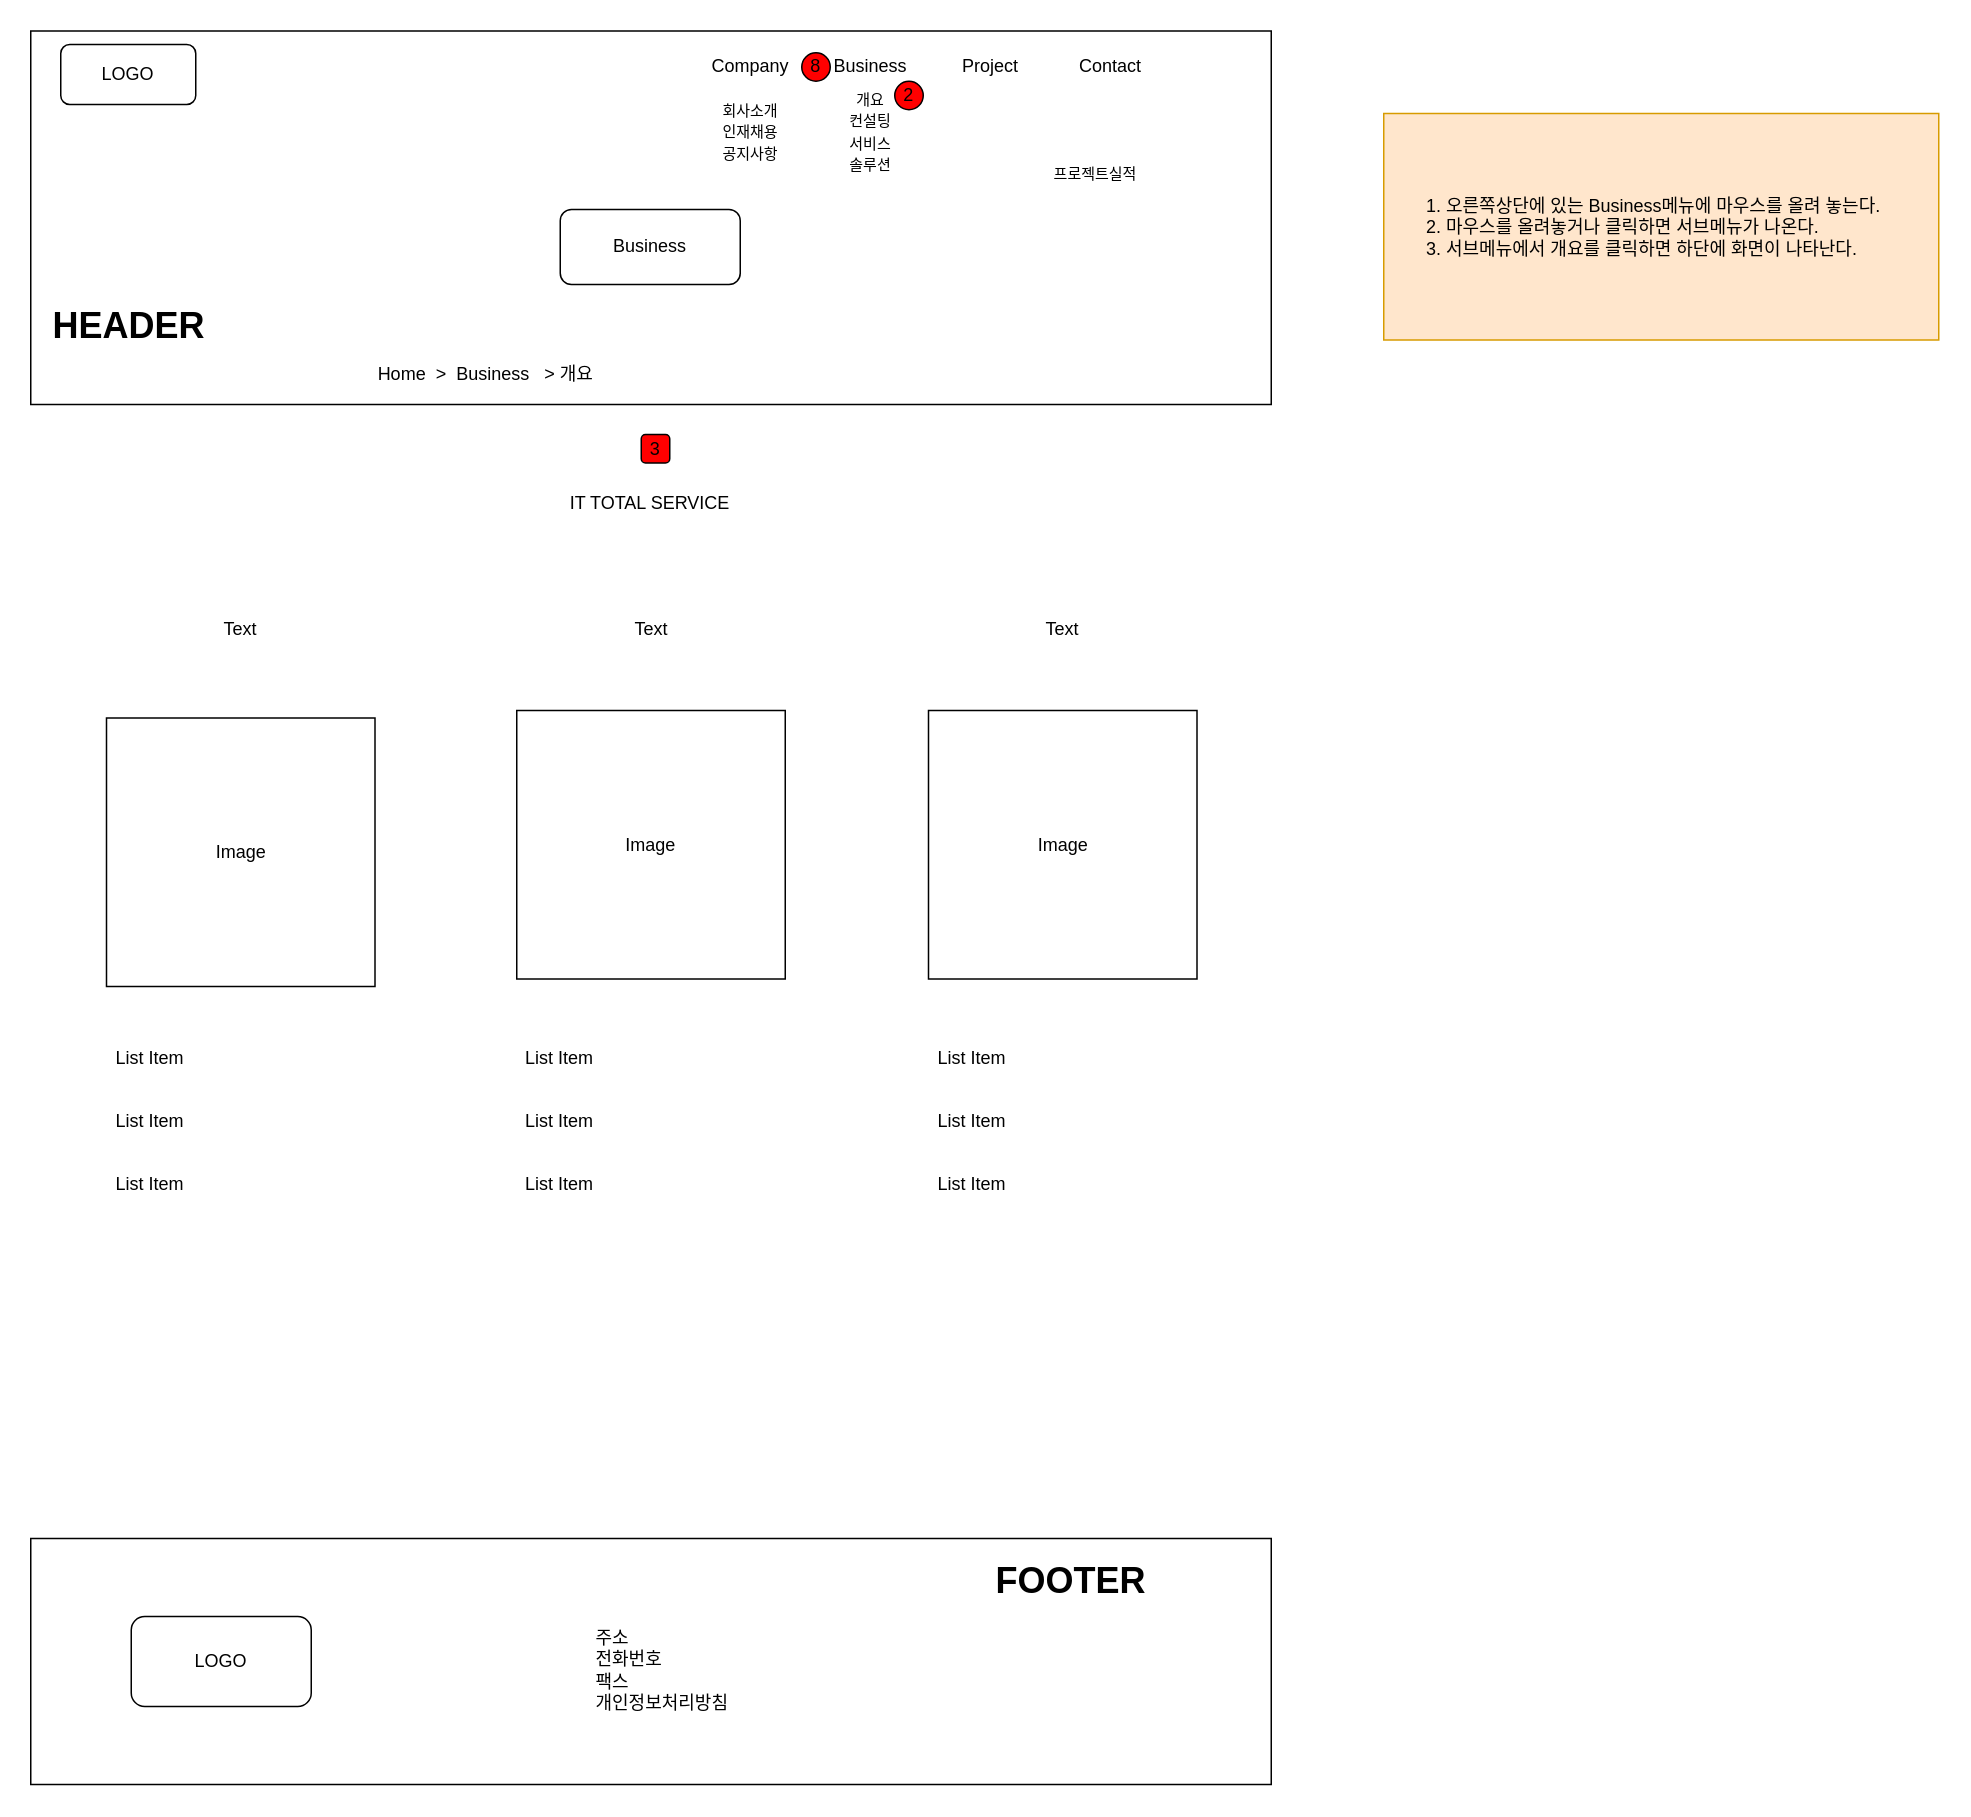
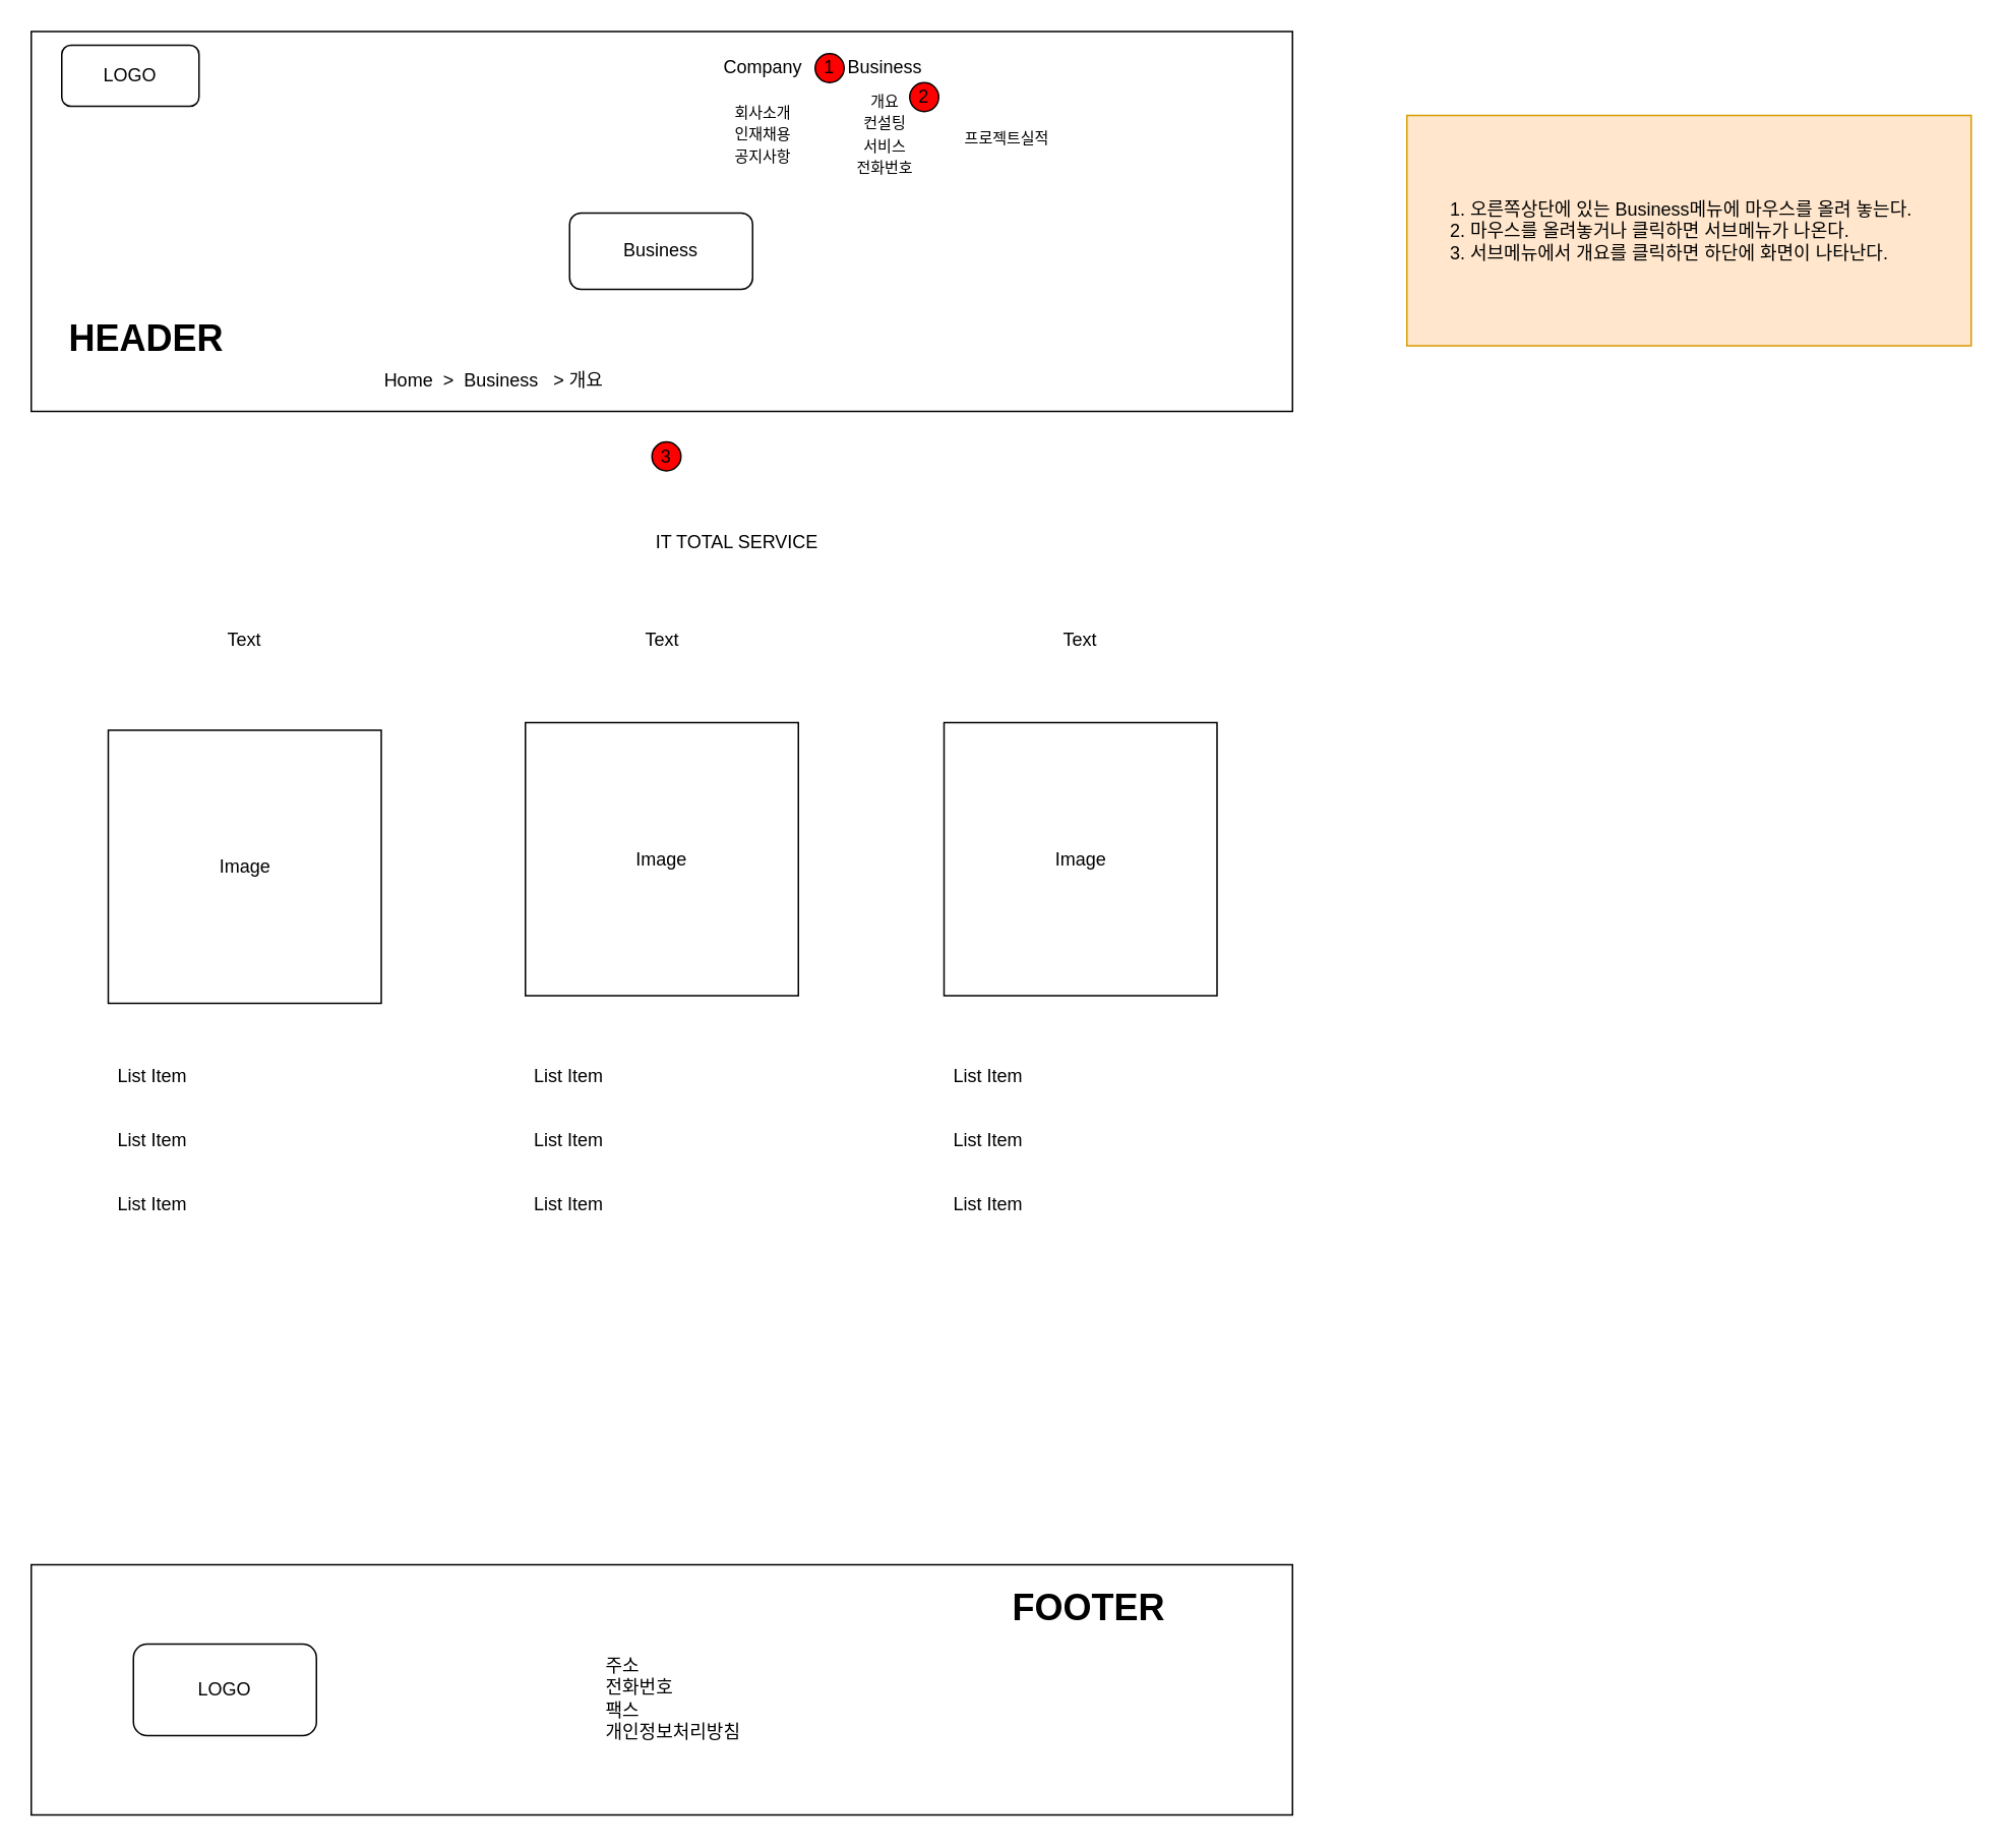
- <mxCell id="31" value="8" style="ellipse;whiteSpace=wrap;html=1;aspect=fixed;fontColor=#000000;fillStyle=auto;fillColor=#FF0000;" parent="1" vertex="1"><mxGeometry x="534" y="34.5" width="19" height="19" as="geometry" /></mxCell>
+ <mxCell id="31" value="1" style="ellipse;whiteSpace=wrap;html=1;aspect=fixed;fontColor=#000000;fillStyle=auto;fillColor=#FF0000;" parent="1" vertex="1"><mxGeometry x="534" y="34.5" width="19" height="19" as="geometry" /></mxCell>
- <mxCell id="6" value="Project" style="text;html=1;strokeColor=none;fillColor=none;align=center;verticalAlign=middle;whiteSpace=wrap;rounded=0;" parent="1" vertex="1"><mxGeometry x="630" y="29" width="60" height="30" as="geometry" /></mxCell>
- <mxCell id="7" value="Contact" style="text;html=1;strokeColor=none;fillColor=none;align=center;verticalAlign=middle;whiteSpace=wrap;rounded=0;" parent="1" vertex="1"><mxGeometry x="710" y="29" width="60" height="30" as="geometry" /></mxCell>
- <mxCell id="33" value="&lt;font style=&quot;font-size: 10px;&quot;&gt;개요&lt;br&gt;컨설팅&lt;br&gt;서비스&lt;br&gt;솔루션&lt;/font&gt;" style="text;html=1;strokeColor=none;fillColor=none;align=center;verticalAlign=middle;whiteSpace=wrap;rounded=0;fontColor=#000000;" parent="1" vertex="1"><mxGeometry x="555" y="55.5" width="50" height="62" as="geometry" /></mxCell>
+ <mxCell id="33" value="&lt;font style=&quot;font-size: 10px;&quot;&gt;개요&lt;br&gt;컨설팅&lt;br&gt;서비스&lt;br&gt;전화번호&lt;/font&gt;" style="text;html=1;strokeColor=none;fillColor=none;align=center;verticalAlign=middle;whiteSpace=wrap;rounded=0;fontColor=#000000;" parent="1" vertex="1"><mxGeometry x="555" y="55.5" width="50" height="62" as="geometry" /></mxCell>
- <mxCell id="35" value="&lt;font style=&quot;font-size: 10px;&quot;&gt;프로젝트실적&lt;/font&gt;" style="text;html=1;strokeColor=none;fillColor=none;align=center;verticalAlign=middle;whiteSpace=wrap;rounded=0;fontColor=#000000;" parent="1" vertex="1"><mxGeometry x="699" y="84" width="62" height="62" as="geometry" /></mxCell>
+ <mxCell id="35" value="&lt;font style=&quot;font-size: 10px;&quot;&gt;프로젝트실적&lt;/font&gt;" style="text;html=1;strokeColor=none;fillColor=none;align=center;verticalAlign=middle;whiteSpace=wrap;rounded=0;fontColor=#000000;" parent="1" vertex="1"><mxGeometry x="629" y="59" width="62" height="62" as="geometry" /></mxCell>
- <mxCell id="29" value="&lt;h1&gt;HEADER&lt;/h1&gt;" style="text;html=1;strokeColor=none;fillColor=none;spacing=5;spacingTop=-20;whiteSpace=wrap;overflow=hidden;rounded=0;" parent="1" vertex="1"><mxGeometry x="30" y="197" width="114.5" height="40" as="geometry" /></mxCell>
+ <mxCell id="29" value="&lt;h1&gt;HEADER&lt;/h1&gt;" style="text;html=1;strokeColor=none;fillColor=none;spacing=5;spacingTop=-20;whiteSpace=wrap;overflow=hidden;rounded=0;" parent="1" vertex="1"><mxGeometry x="40" y="202" width="114.5" height="40" as="geometry" /></mxCell>
- <mxCell id="37" value="3" style="whiteSpace=wrap;html=1;aspect=fixed;fontColor=#000000;fillStyle=auto;fillColor=#FF0000;rounded=1;" parent="1" vertex="1"><mxGeometry x="427" y="289" width="19" height="19" as="geometry" /></mxCell>
+ <mxCell id="37" value="3" style="ellipse;whiteSpace=wrap;html=1;aspect=fixed;fontColor=#000000;fillStyle=auto;fillColor=#FF0000;" parent="1" vertex="1"><mxGeometry x="427" y="289" width="19" height="19" as="geometry" /></mxCell>
- <mxCell id="10" value="IT TOTAL SERVICE" style="text;html=1;strokeColor=none;fillColor=none;align=center;verticalAlign=middle;whiteSpace=wrap;rounded=0;" parent="1" vertex="1"><mxGeometry x="298" y="320" width="270" height="30" as="geometry" /></mxCell>
+ <mxCell id="10" value="IT TOTAL SERVICE" style="text;html=1;strokeColor=none;fillColor=none;align=center;verticalAlign=middle;whiteSpace=wrap;rounded=0;" parent="1" vertex="1"><mxGeometry x="348" y="340" width="270" height="30" as="geometry" /></mxCell>
